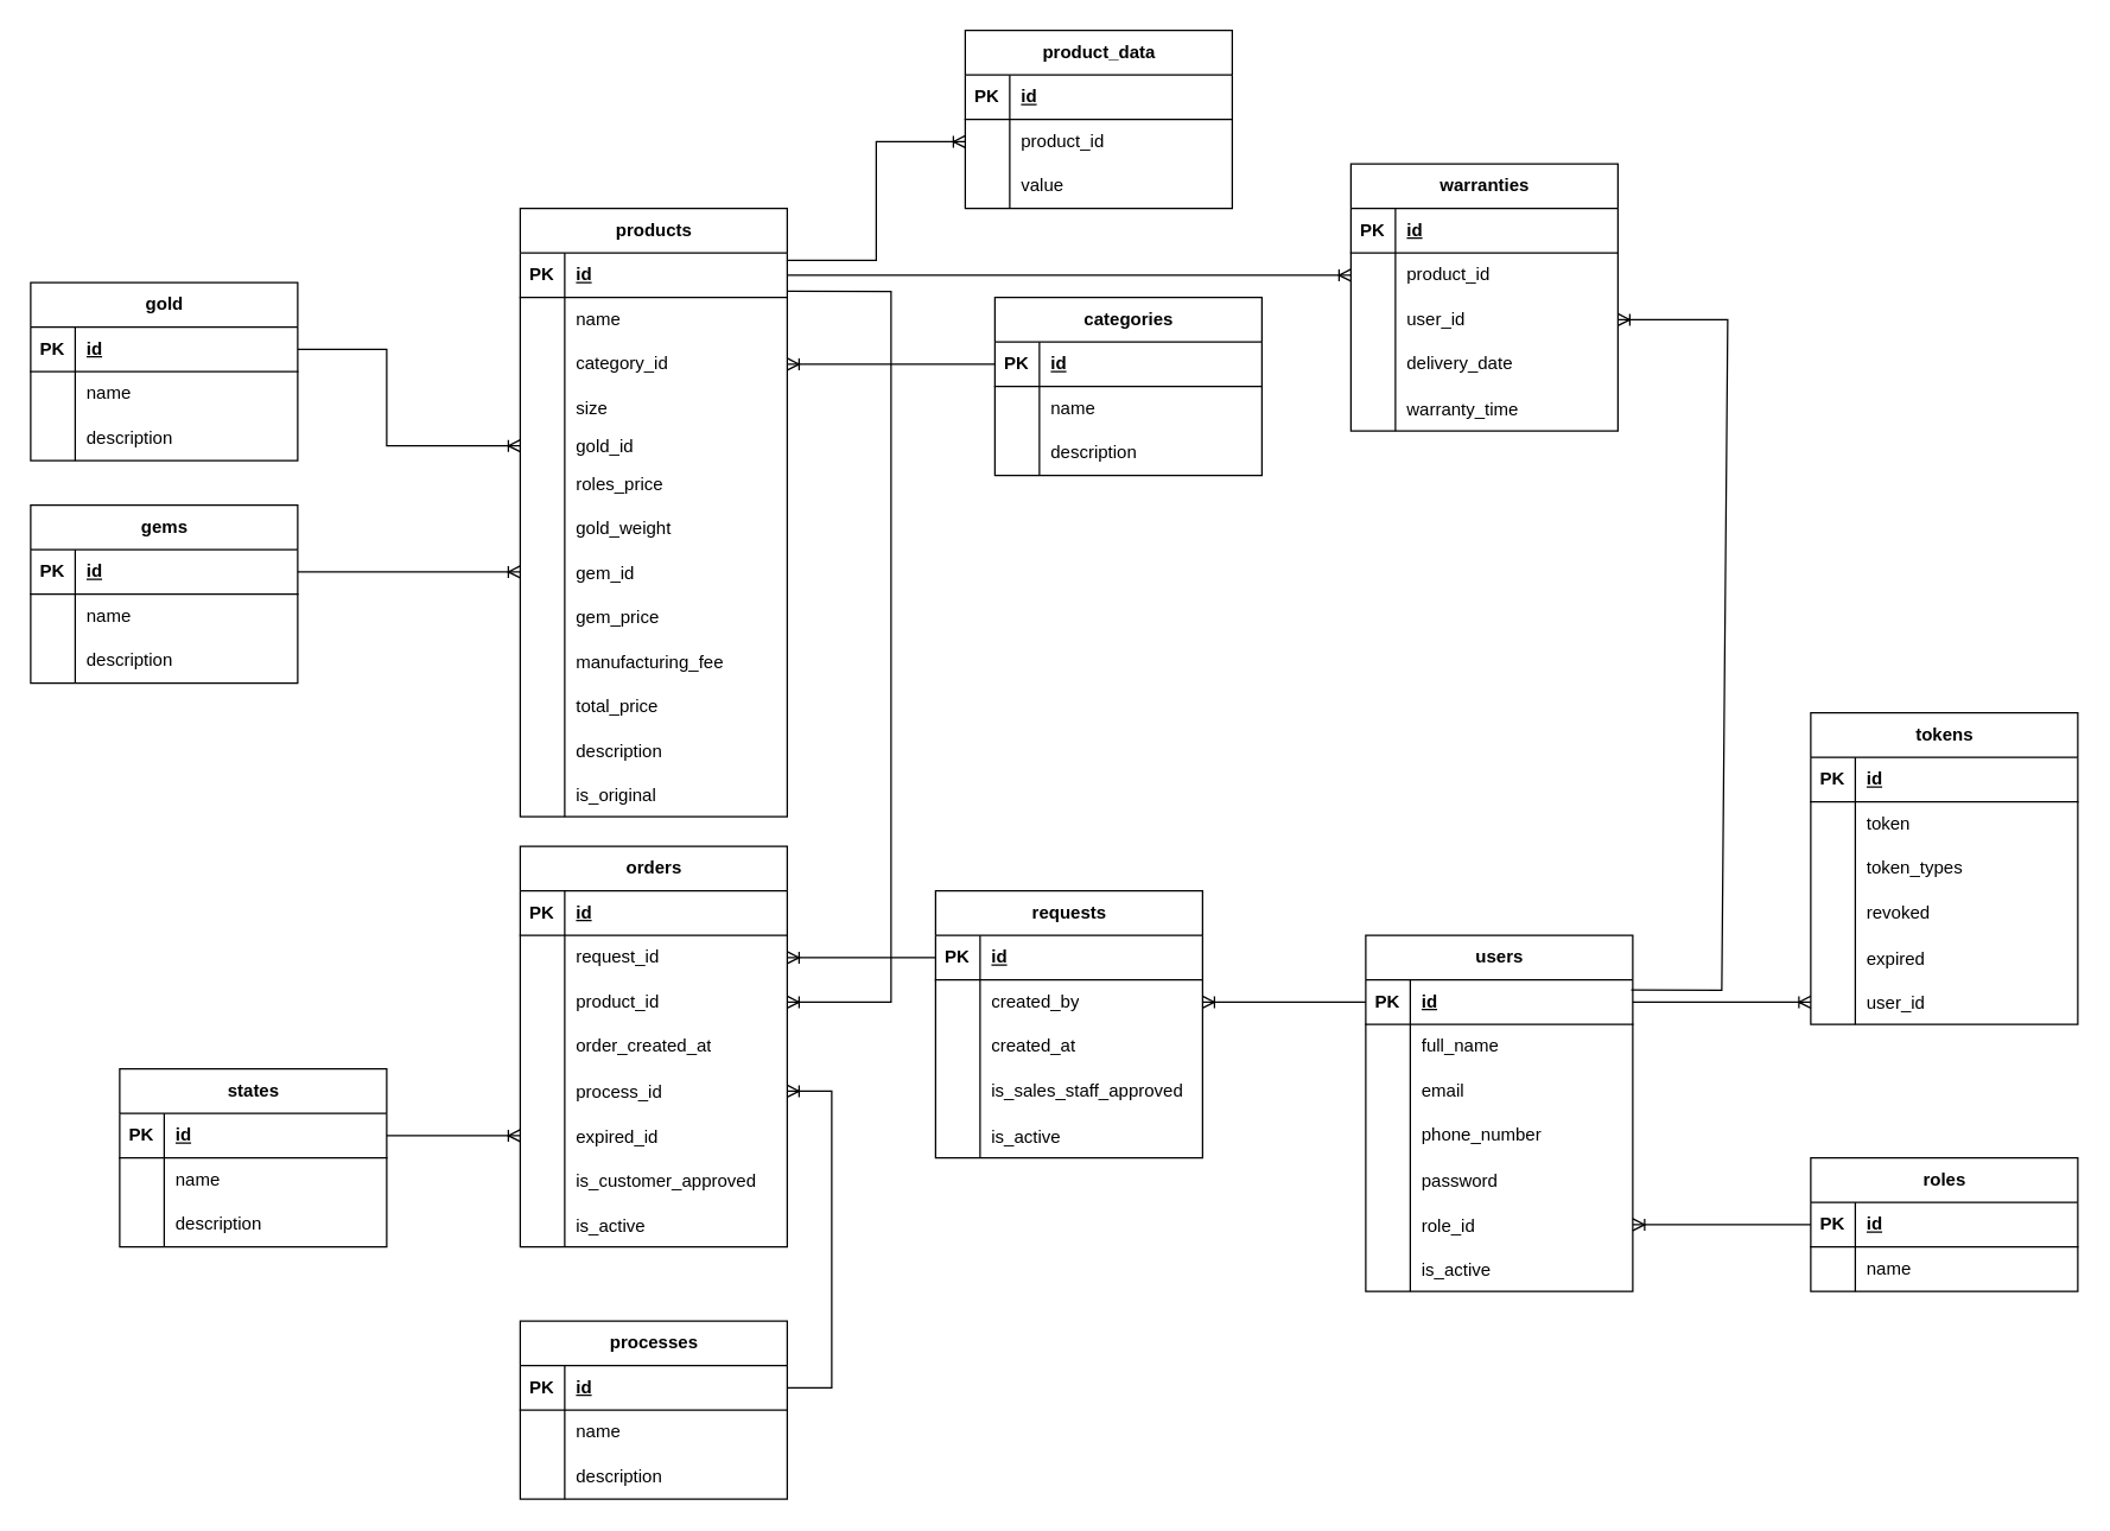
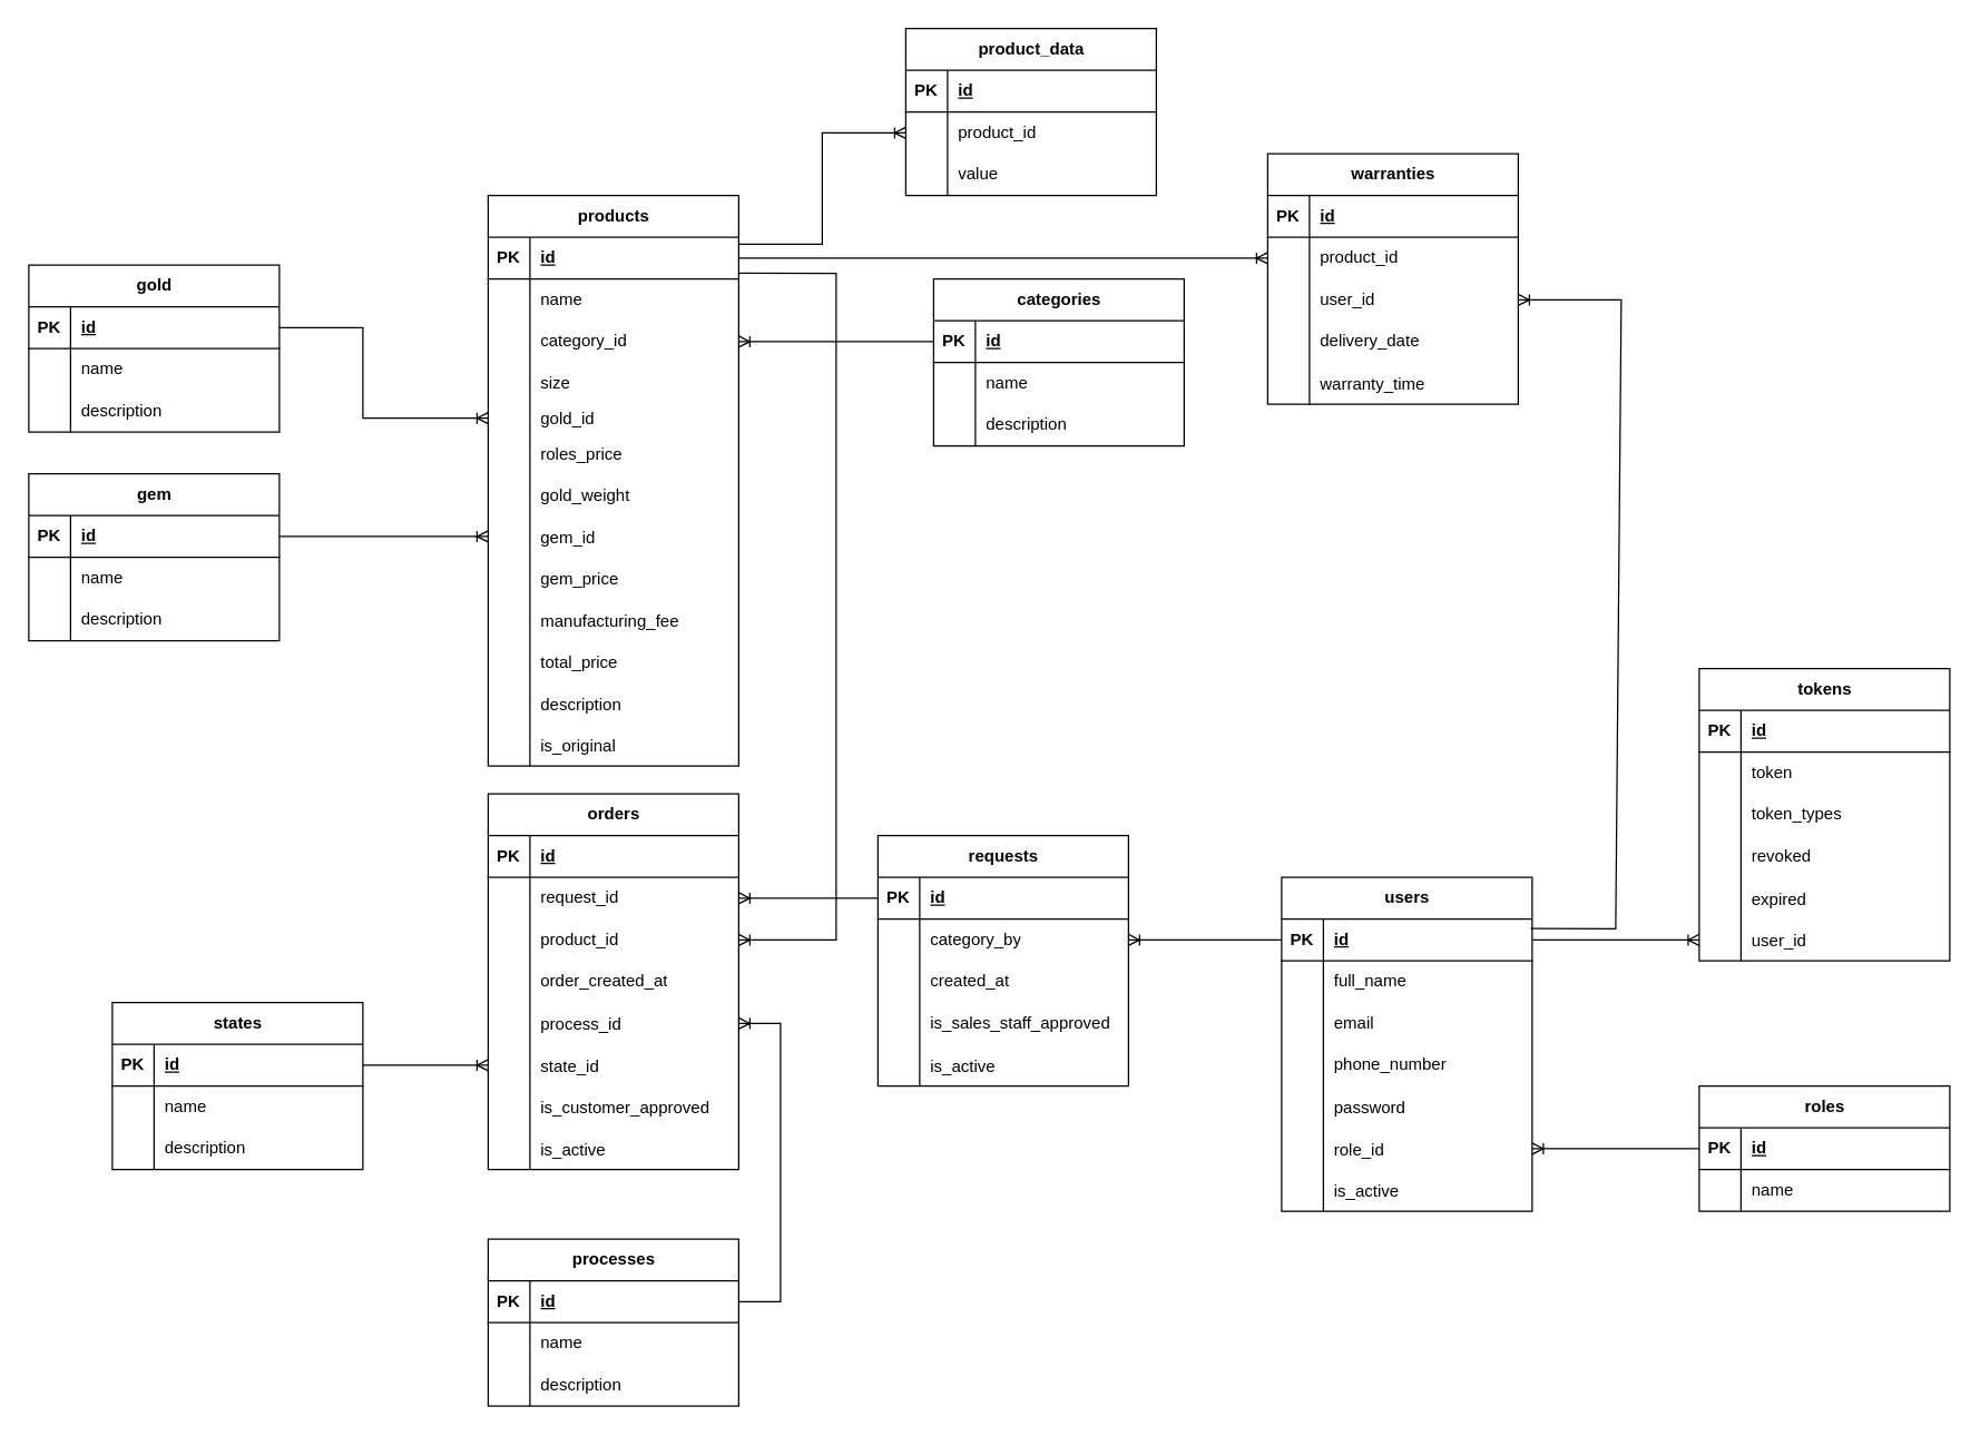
- <mxCell id="178" value="gems" style="shape=table;startSize=30;container=1;collapsible=1;childLayout=tableLayout;fixedRows=1;rowLines=0;fontStyle=1;align=center;resizeLast=1;html=1;" parent="1" vertex="1"><mxGeometry x="20" y="340" width="180" height="120" as="geometry" /></mxCell>
+ <mxCell id="178" value="gem" style="shape=table;startSize=30;container=1;collapsible=1;childLayout=tableLayout;fixedRows=1;rowLines=0;fontStyle=1;align=center;resizeLast=1;html=1;" parent="1" vertex="1"><mxGeometry x="20" y="340" width="180" height="120" as="geometry" /></mxCell>
- <mxCell id="58" value="created_by" style="shape=partialRectangle;connectable=0;fillColor=none;top=0;left=0;bottom=0;right=0;align=left;spacingLeft=6;overflow=hidden;whiteSpace=wrap;html=1;" parent="56" vertex="1"><mxGeometry x="30" width="150" height="30" as="geometry"><mxRectangle width="150" height="30" as="alternateBounds" /></mxGeometry></mxCell>
+ <mxCell id="58" value="category_by" style="shape=partialRectangle;connectable=0;fillColor=none;top=0;left=0;bottom=0;right=0;align=left;spacingLeft=6;overflow=hidden;whiteSpace=wrap;html=1;" parent="56" vertex="1"><mxGeometry x="30" width="150" height="30" as="geometry"><mxRectangle width="150" height="30" as="alternateBounds" /></mxGeometry></mxCell>
- <mxCell id="87" value="expired_id" style="shape=partialRectangle;connectable=0;fillColor=none;top=0;left=0;bottom=0;right=0;align=left;spacingLeft=6;overflow=hidden;" parent="85" vertex="1"><mxGeometry x="30" width="150" height="30" as="geometry"><mxRectangle width="150" height="30" as="alternateBounds" /></mxGeometry></mxCell>
+ <mxCell id="87" value="state_id" style="shape=partialRectangle;connectable=0;fillColor=none;top=0;left=0;bottom=0;right=0;align=left;spacingLeft=6;overflow=hidden;" parent="85" vertex="1"><mxGeometry x="30" width="150" height="30" as="geometry"><mxRectangle width="150" height="30" as="alternateBounds" /></mxGeometry></mxCell>
